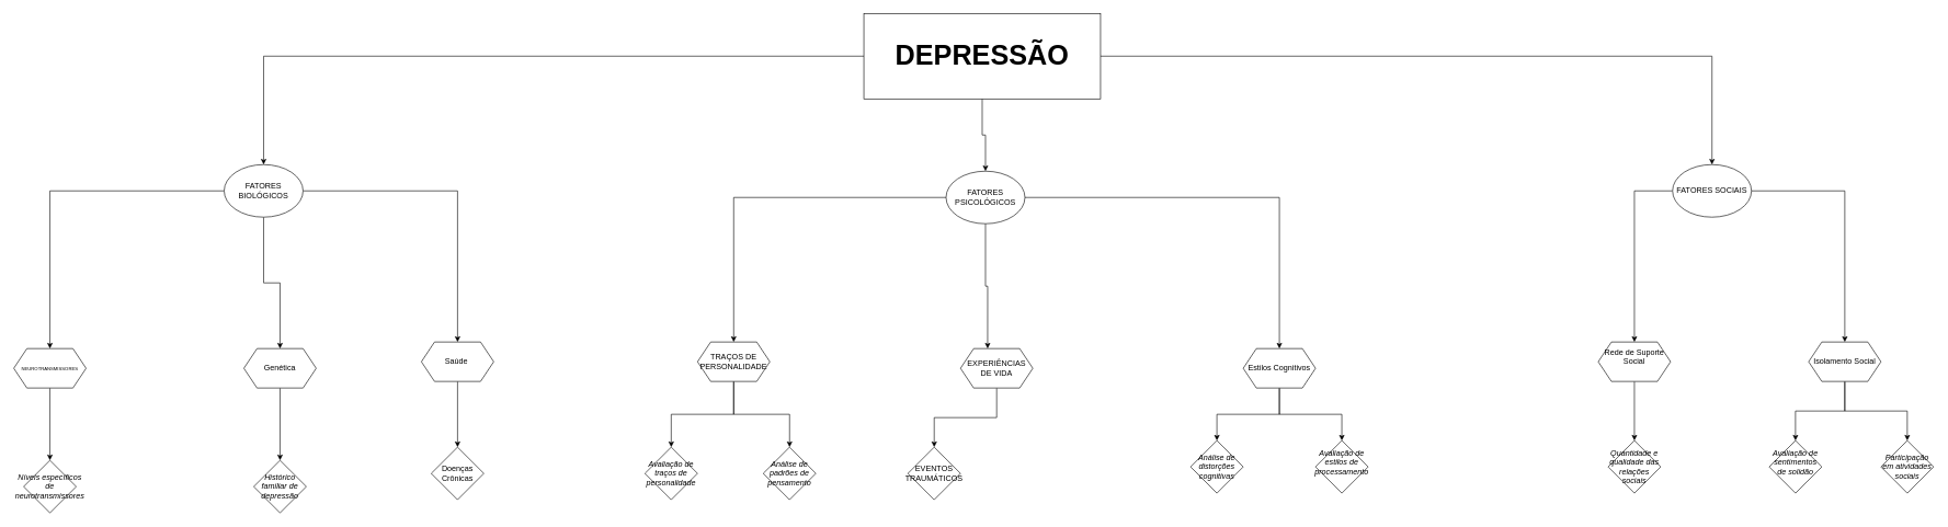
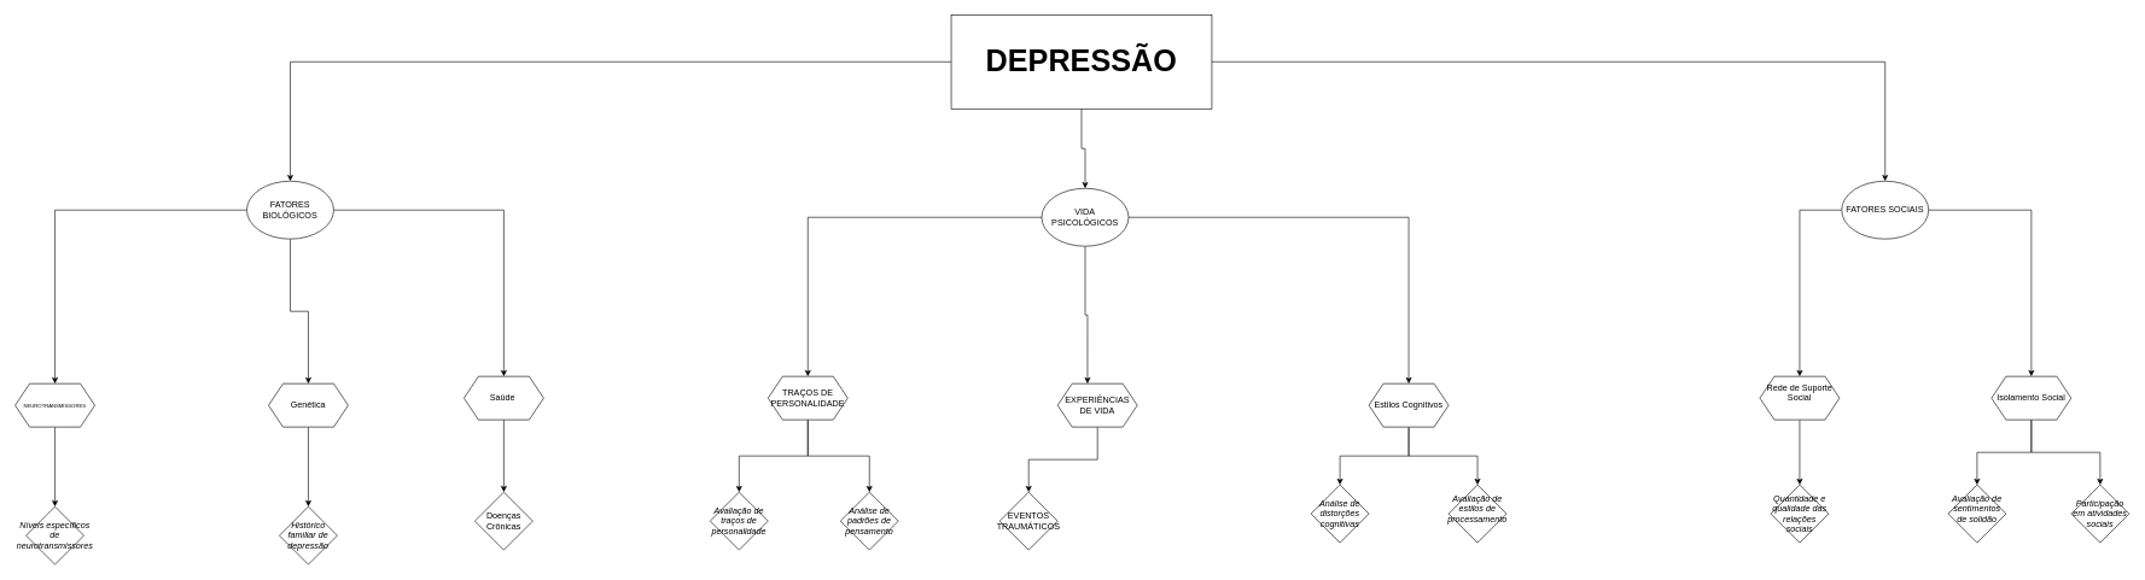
- <mxCell id="9" value="FATORES PSICOLÓGICOS " style="ellipse;whiteSpace=wrap;html=1;" vertex="1" parent="1"><mxGeometry x="1438" y="260" width="120" height="80" as="geometry" /></mxCell>
+ <mxCell id="9" value="VIDA PSICOLÓGICOS " style="ellipse;whiteSpace=wrap;html=1;" vertex="1" parent="1"><mxGeometry x="1438" y="260" width="120" height="80" as="geometry" /></mxCell>
